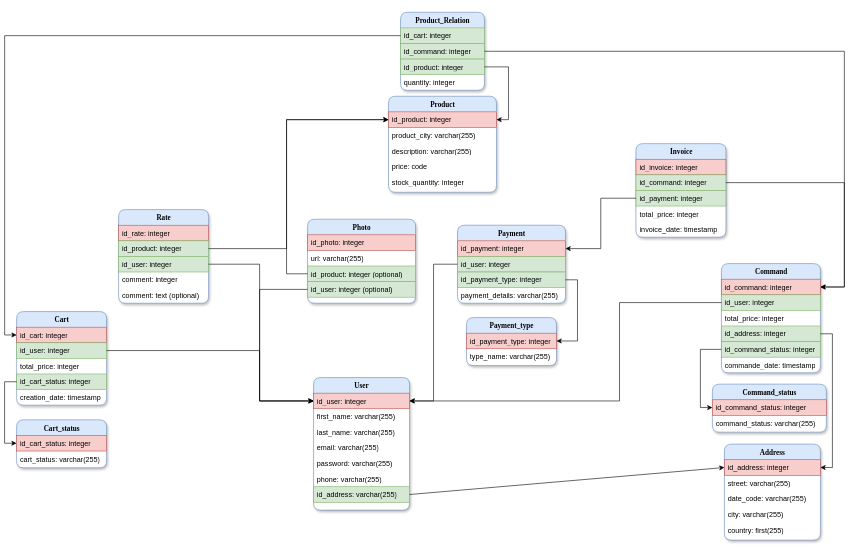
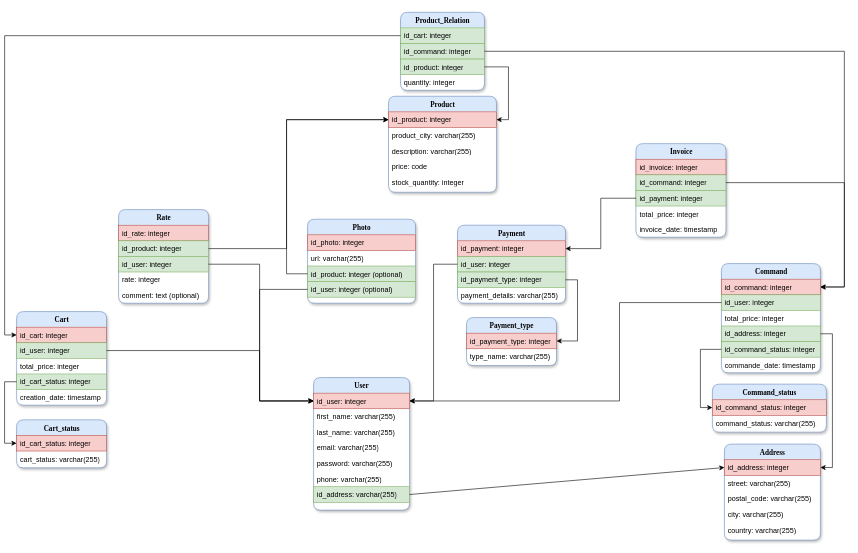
- <mxCell id="48" value="comment&lt;span style=&quot;background-color: initial;&quot;&gt;: integer&lt;/span&gt;" style="text;html=1;strokeColor=none;fillColor=none;align=left;verticalAlign=top;spacingLeft=4;spacingRight=4;whiteSpace=wrap;overflow=hidden;rotatable=0;points=[[0,0.5],[1,0.5]];portConstraint=eastwest;" parent="44" vertex="1"><mxGeometry y="104" width="150" height="26" as="geometry" /></mxCell>
+ <mxCell id="48" value="rate&lt;span style=&quot;background-color: initial;&quot;&gt;: integer&lt;/span&gt;" style="text;html=1;strokeColor=none;fillColor=none;align=left;verticalAlign=top;spacingLeft=4;spacingRight=4;whiteSpace=wrap;overflow=hidden;rotatable=0;points=[[0,0.5],[1,0.5]];portConstraint=eastwest;" parent="44" vertex="1"><mxGeometry y="104" width="150" height="26" as="geometry" /></mxCell>
- <mxCell id="13" value="date_code: varchar(255)" style="text;html=1;strokeColor=none;fillColor=none;align=left;verticalAlign=top;spacingLeft=4;spacingRight=4;whiteSpace=wrap;overflow=hidden;rotatable=0;points=[[0,0.5],[1,0.5]];portConstraint=eastwest;" parent="10" vertex="1"><mxGeometry y="78" width="160" height="26" as="geometry" /></mxCell>
+ <mxCell id="13" value="postal_code: varchar(255)" style="text;html=1;strokeColor=none;fillColor=none;align=left;verticalAlign=top;spacingLeft=4;spacingRight=4;whiteSpace=wrap;overflow=hidden;rotatable=0;points=[[0,0.5],[1,0.5]];portConstraint=eastwest;" parent="10" vertex="1"><mxGeometry y="78" width="160" height="26" as="geometry" /></mxCell>
- <mxCell id="15" value="country: first(255)" style="text;html=1;strokeColor=none;fillColor=none;align=left;verticalAlign=top;spacingLeft=4;spacingRight=4;whiteSpace=wrap;overflow=hidden;rotatable=0;points=[[0,0.5],[1,0.5]];portConstraint=eastwest;" parent="10" vertex="1"><mxGeometry y="130" width="160" height="26" as="geometry" /></mxCell>
+ <mxCell id="15" value="country: varchar(255)" style="text;html=1;strokeColor=none;fillColor=none;align=left;verticalAlign=top;spacingLeft=4;spacingRight=4;whiteSpace=wrap;overflow=hidden;rotatable=0;points=[[0,0.5],[1,0.5]];portConstraint=eastwest;" parent="10" vertex="1"><mxGeometry y="130" width="160" height="26" as="geometry" /></mxCell>
